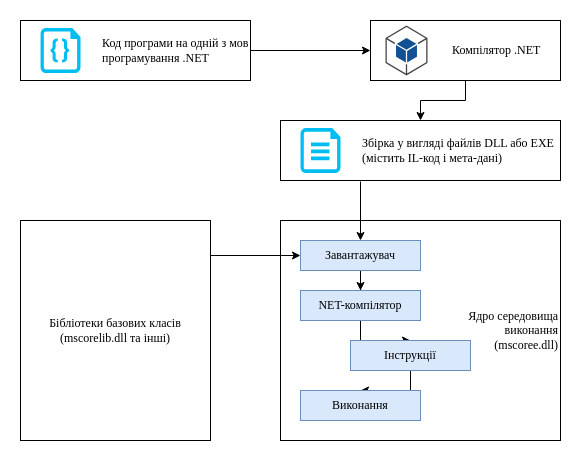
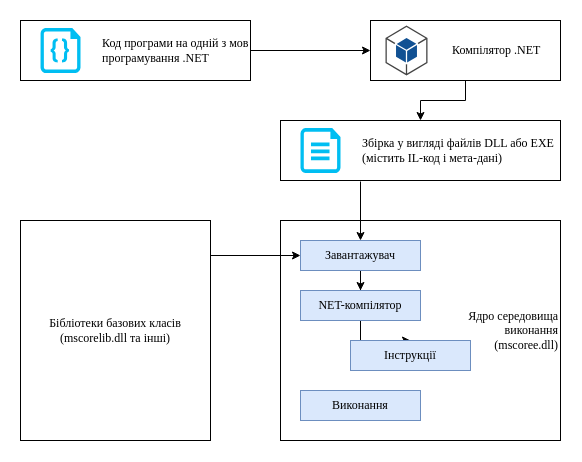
- <mxCell id="16" value="" style="edgeStyle=orthogonalEdgeStyle;rounded=0;orthogonalLoop=1;jettySize=auto;html=1;fontFamily=IBM Plex Sans;" parent="1" source="17" target="18" edge="1"><mxGeometry relative="1" as="geometry" /></mxCell>
